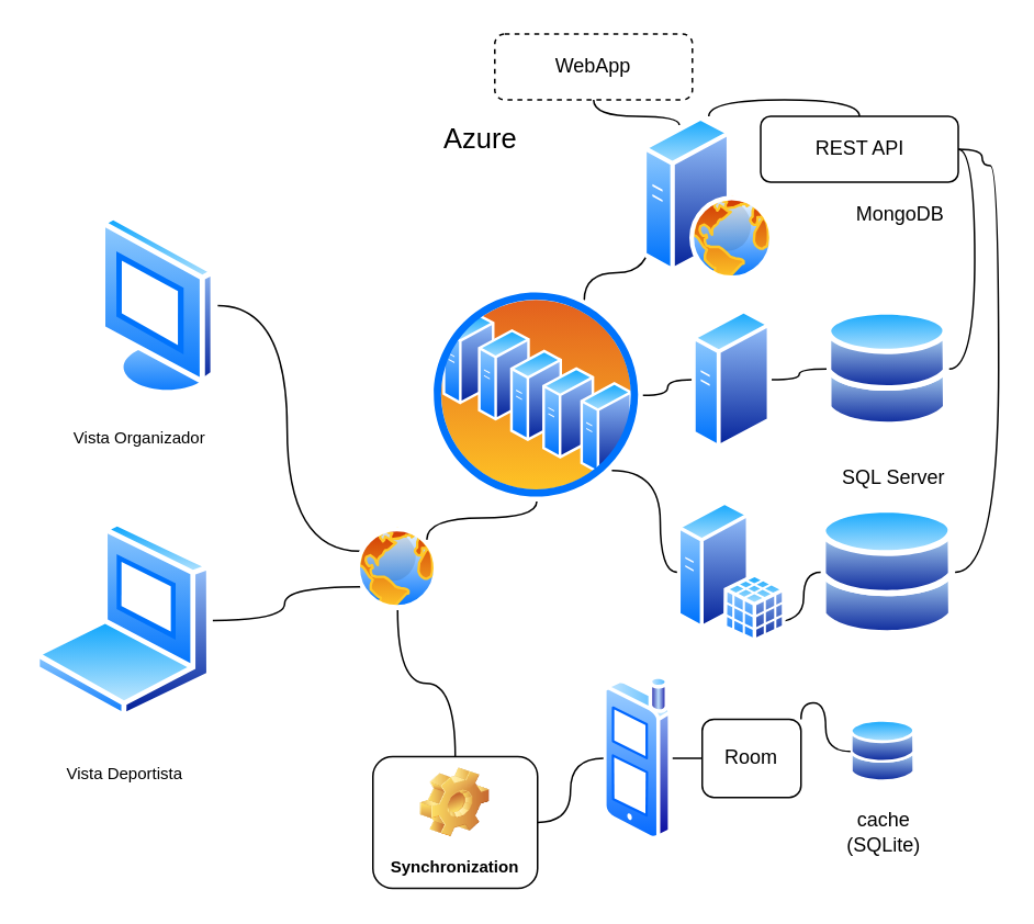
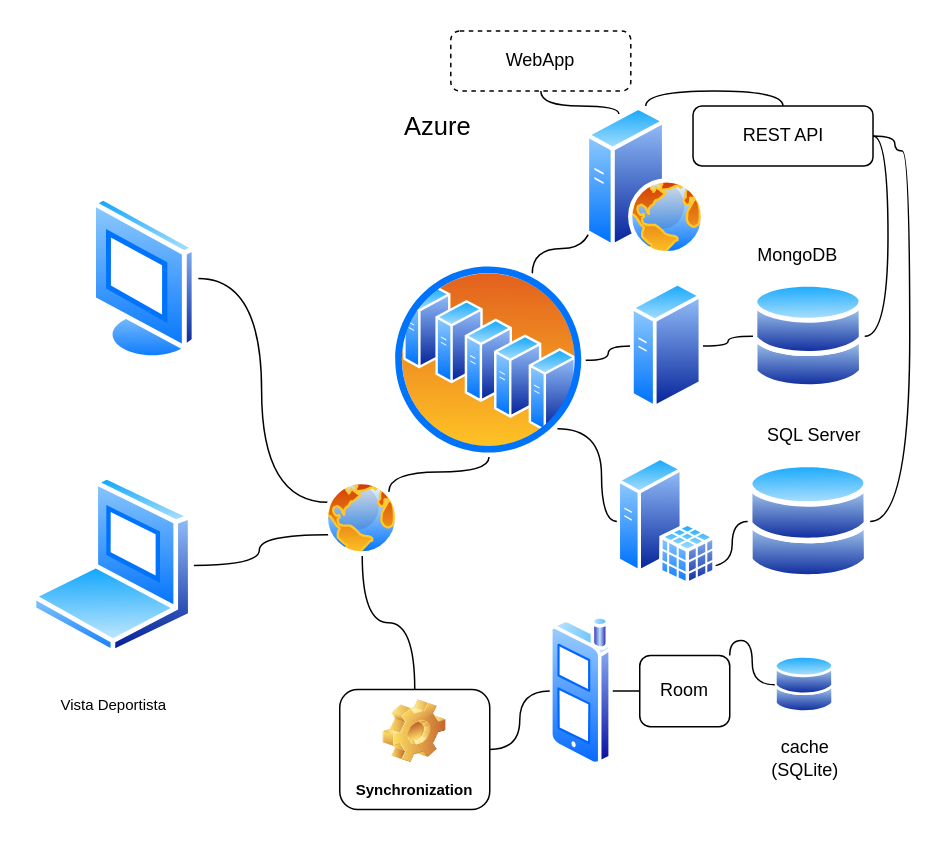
- <mxCell id="38" value="MongoDB" style="text;html=1;align=center;verticalAlign=middle;resizable=0;points=[];autosize=1;strokeColor=none;fillColor=none;" parent="1" vertex="1"><mxGeometry x="511" y="120" width="70" height="20" as="geometry" /></mxCell>
+ <mxCell id="38" value="MongoDB" style="text;html=1;align=center;verticalAlign=middle;resizable=0;points=[];autosize=1;strokeColor=none;fillColor=none;" parent="1" vertex="1"><mxGeometry x="496" y="160" width="70" height="20" as="geometry" /></mxCell>
- <mxCell id="23" value="Vista Organizador" style="text;html=1;align=center;verticalAlign=middle;resizable=0;points=[];autosize=1;strokeColor=none;fillColor=none;fontSize=10;" parent="1" vertex="1"><mxGeometry x="33.75" y="255" width="100" height="20" as="geometry" /></mxCell>
